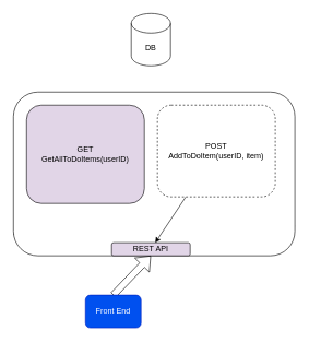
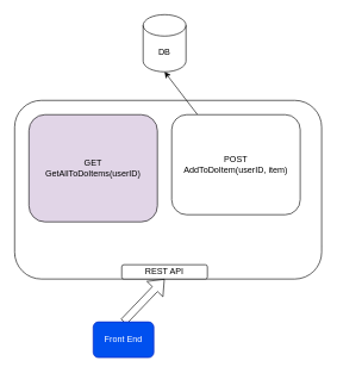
- <mxCell id="11" value="POST&lt;br&gt;AddToDoItem(userID, item)" style="rounded=1;whiteSpace=wrap;html=1;dashed=1;" vertex="1" parent="1"><mxGeometry x="240" y="160" width="180" height="140" as="geometry" /></mxCell>
+ <mxCell id="11" value="POST&lt;br&gt;AddToDoItem(userID, item)" style="rounded=1;whiteSpace=wrap;html=1;" vertex="1" parent="1"><mxGeometry x="240" y="160" width="180" height="140" as="geometry" /></mxCell>
- <mxCell id="10" style="edgeStyle=none;html=1;" edge="1" parent="1" source="11" target="6"><mxGeometry relative="1" as="geometry" /></mxCell>
+ <mxCell id="10" style="edgeStyle=none;html=1;entryX=0.5;entryY=1;entryDx=0;entryDy=0;entryPerimeter=0;" edge="1" parent="1" source="11" target="5"><mxGeometry relative="1" as="geometry" /></mxCell>
- <mxCell id="6" value="REST API" style="rounded=1;whiteSpace=wrap;html=1;fillColor=#e1d5e7;" vertex="1" parent="1"><mxGeometry x="170" y="370" width="120" height="20" as="geometry" /></mxCell>
+ <mxCell id="6" value="REST API" style="rounded=1;whiteSpace=wrap;html=1;" vertex="1" parent="1"><mxGeometry x="170" y="370" width="120" height="20" as="geometry" /></mxCell>
